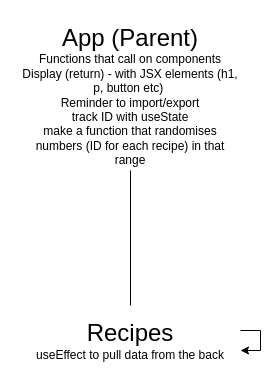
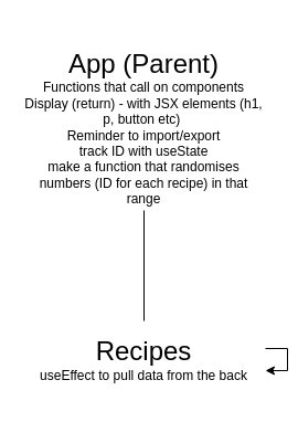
- <mxCell id="2" value="&lt;font&gt;&lt;span style=&quot;font-size: 24px&quot;&gt;App (Parent)&lt;/span&gt;&lt;br&gt;&lt;font style=&quot;font-size: 12px&quot;&gt;Functions that call on components&lt;br&gt;&lt;/font&gt;Display (return) - with JSX elements (h1, p, button etc)&amp;nbsp;&lt;br&gt;Reminder to import/export&lt;br&gt;track ID with useState&lt;br&gt;make a function that randomises numbers (ID for each recipe) in that range&lt;br&gt;&lt;/font&gt;" style="text;html=1;strokeColor=none;fillColor=none;align=center;verticalAlign=middle;whiteSpace=wrap;rounded=0;" vertex="1" parent="1"><mxGeometry x="20" y="20" width="220" height="150" as="geometry" /></mxCell>
+ <mxCell id="2" value="&lt;font&gt;&lt;span style=&quot;font-size: 24px&quot;&gt;App (Parent)&lt;/span&gt;&lt;br&gt;&lt;font style=&quot;font-size: 12px&quot;&gt;Functions that call on components&lt;br&gt;&lt;/font&gt;Display (return) - with JSX elements (h1, p, button etc)&amp;nbsp;&lt;br&gt;Reminder to import/export&lt;br&gt;track ID with useState&lt;br&gt;make a function that randomises numbers (ID for each recipe) in that range&lt;br&gt;&lt;/font&gt;" style="text;html=1;strokeColor=none;fillColor=none;align=center;verticalAlign=middle;whiteSpace=wrap;rounded=0;" vertex="1" parent="1"><mxGeometry x="20" y="40" width="220" height="150" as="geometry" /></mxCell>
- <mxCell id="3" value="&lt;font&gt;&lt;span style=&quot;font-size: 24px&quot;&gt;Recipes&lt;/span&gt;&lt;br&gt;&lt;font style=&quot;font-size: 12px&quot;&gt;useEffect to pull data from the back&lt;/font&gt;&lt;br&gt;&lt;/font&gt;" style="text;html=1;strokeColor=none;fillColor=none;align=center;verticalAlign=middle;whiteSpace=wrap;rounded=0;" vertex="1" parent="1"><mxGeometry x="20" y="305" width="220" height="70" as="geometry" /></mxCell>
+ <mxCell id="3" value="&lt;font&gt;&lt;span style=&quot;font-size: 24px&quot;&gt;Recipes&lt;/span&gt;&lt;br&gt;&lt;font style=&quot;font-size: 12px&quot;&gt;useEffect to pull data from the back&lt;/font&gt;&lt;br&gt;&lt;/font&gt;" style="text;html=1;strokeColor=none;fillColor=none;align=center;verticalAlign=middle;whiteSpace=wrap;rounded=0;" vertex="1" parent="1"><mxGeometry x="20" y="290" width="220" height="70" as="geometry" /></mxCell>
